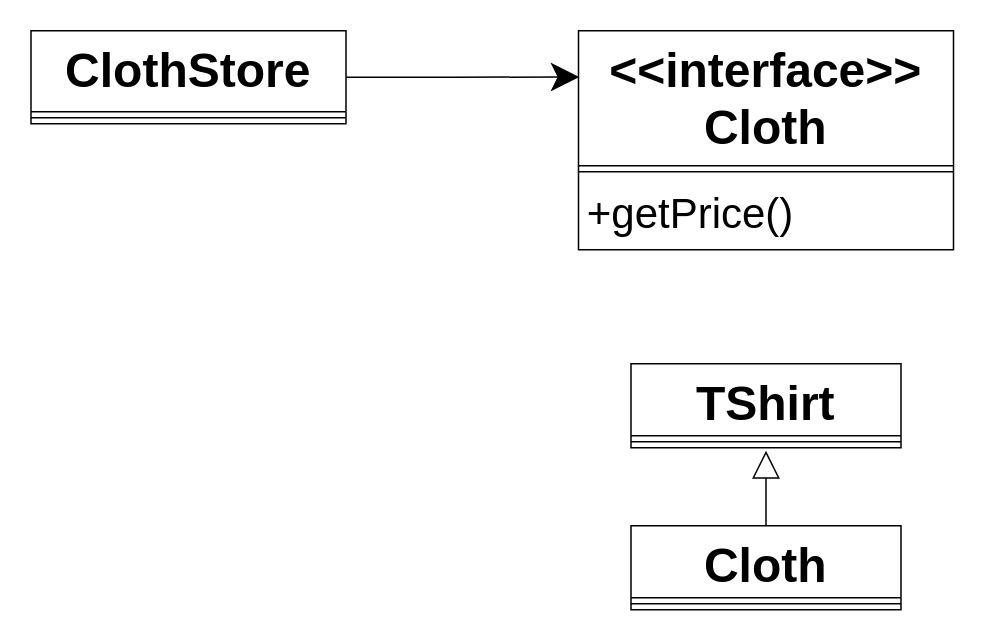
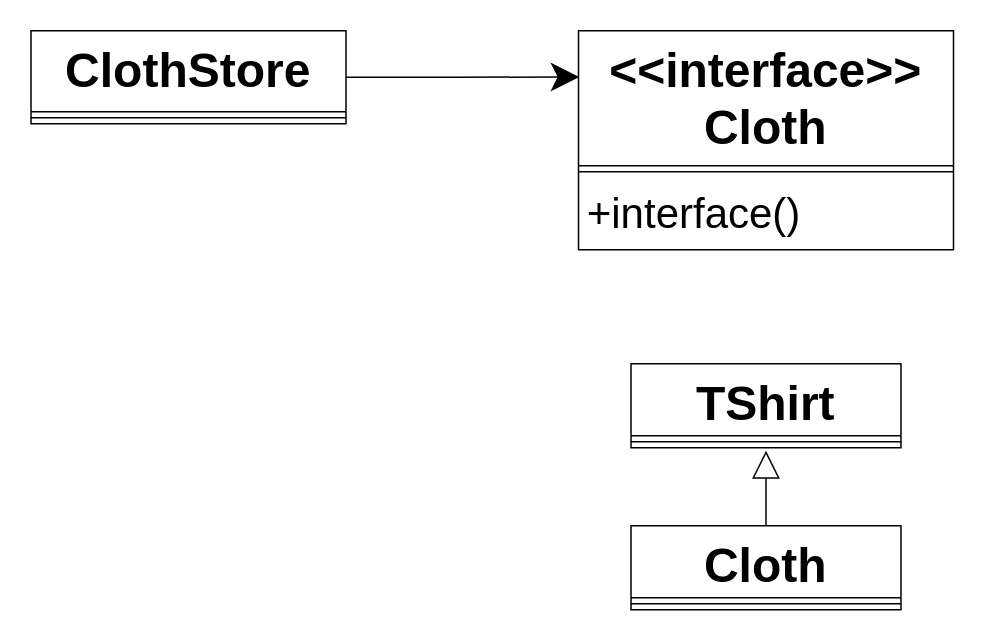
- <mxCell id="7" value="+getPrice()" style="text;strokeColor=none;fillColor=none;align=left;verticalAlign=top;spacingLeft=4;spacingRight=4;overflow=hidden;rotatable=0;points=[[0,0.5],[1,0.5]];portConstraint=eastwest;fontSize=28;" vertex="1" parent="5"><mxGeometry y="98" width="250" height="48" as="geometry" /></mxCell>
+ <mxCell id="7" value="+interface()" style="text;strokeColor=none;fillColor=none;align=left;verticalAlign=top;spacingLeft=4;spacingRight=4;overflow=hidden;rotatable=0;points=[[0,0.5],[1,0.5]];portConstraint=eastwest;fontSize=28;" vertex="1" parent="5"><mxGeometry y="98" width="250" height="48" as="geometry" /></mxCell>
